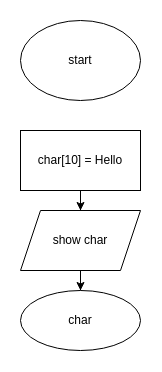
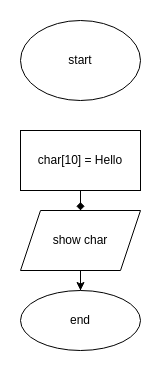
- <mxCell id="3" value="" style="edgeStyle=orthogonalEdgeStyle;rounded=0;orthogonalLoop=1;jettySize=auto;html=1;" edge="1" parent="1" source="4" target="6"><mxGeometry relative="1" as="geometry" /></mxCell>
+ <mxCell id="3" value="" style="edgeStyle=orthogonalEdgeStyle;rounded=0;orthogonalLoop=1;jettySize=auto;html=1;endArrow=diamond;" edge="1" parent="1" source="4" target="6"><mxGeometry relative="1" as="geometry" /></mxCell>
- <mxCell id="7" value="char" style="ellipse;whiteSpace=wrap;html=1;" vertex="1" parent="1"><mxGeometry x="20" y="290" width="120" height="60" as="geometry" /></mxCell>
+ <mxCell id="7" value="end" style="ellipse;whiteSpace=wrap;html=1;" vertex="1" parent="1"><mxGeometry x="20" y="290" width="120" height="60" as="geometry" /></mxCell>
